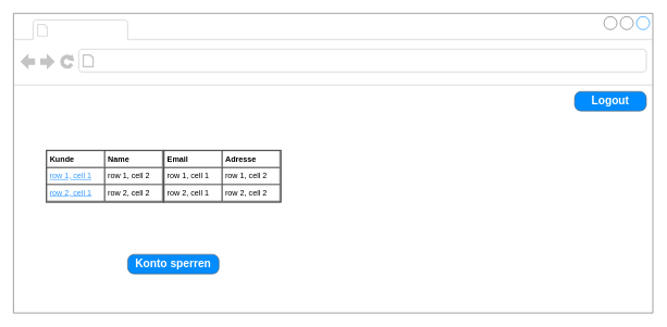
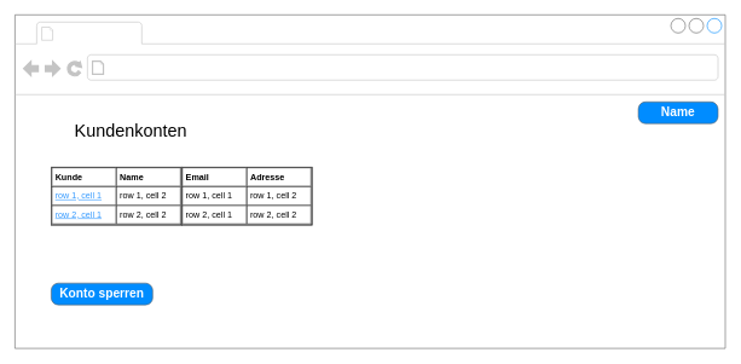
- <mxCell id="3" value="Logout" style="strokeWidth=1;shadow=0;dashed=0;align=center;html=1;shape=mxgraph.mockup.buttons.button;strokeColor=#666666;fontColor=#ffffff;mainText=;buttonStyle=round;fontSize=17;fontStyle=1;fillColor=#008cff;whiteSpace=wrap;" vertex="1" parent="2"><mxGeometry x="860" y="120" width="110" height="30" as="geometry" /></mxCell>
+ <mxCell id="3" value="Name" style="strokeWidth=1;shadow=0;dashed=0;align=center;html=1;shape=mxgraph.mockup.buttons.button;strokeColor=#666666;fontColor=#ffffff;mainText=;buttonStyle=round;fontSize=17;fontStyle=1;fillColor=#008cff;whiteSpace=wrap;" vertex="1" parent="2"><mxGeometry x="860" y="120" width="110" height="30" as="geometry" /></mxCell>
+ <mxCell id="7" value="&lt;font style=&quot;font-size: 24px&quot;&gt;Kundenkonten&lt;/font&gt;" style="text;html=1;strokeColor=none;fillColor=none;align=center;verticalAlign=middle;whiteSpace=wrap;rounded=0;" vertex="1" parent="1"><mxGeometry x="90" y="170" width="180" height="20" as="geometry" /></mxCell>
- <mxCell id="6" value="Konto sperren" style="strokeWidth=1;shadow=0;dashed=0;align=center;html=1;shape=mxgraph.mockup.buttons.button;strokeColor=#666666;fontColor=#ffffff;mainText=;buttonStyle=round;fontSize=17;fontStyle=1;fillColor=#008cff;whiteSpace=wrap;" vertex="1" parent="2"><mxGeometry x="175" y="370" width="140" height="30" as="geometry" /></mxCell>
+ <mxCell id="6" value="Konto sperren" style="strokeWidth=1;shadow=0;dashed=0;align=center;html=1;shape=mxgraph.mockup.buttons.button;strokeColor=#666666;fontColor=#ffffff;mainText=;buttonStyle=round;fontSize=17;fontStyle=1;fillColor=#008cff;whiteSpace=wrap;" vertex="1" parent="2"><mxGeometry x="50" y="370" width="140" height="30" as="geometry" /></mxCell>
